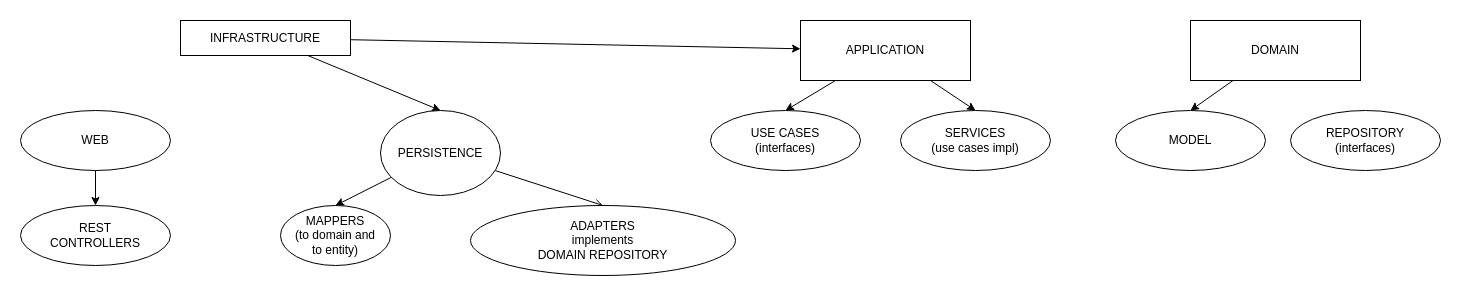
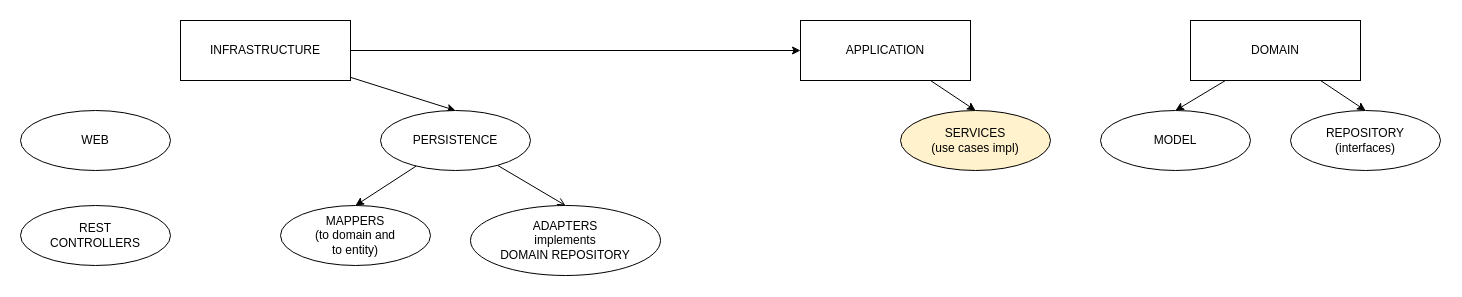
- <mxCell id="4" value="INFRASTRUCTURE" style="rounded=0;whiteSpace=wrap;html=1;" vertex="1" parent="1"><mxGeometry x="180" y="20" width="170" height="35" as="geometry" /></mxCell>
+ <mxCell id="4" value="INFRASTRUCTURE" style="rounded=0;whiteSpace=wrap;html=1;" vertex="1" parent="1"><mxGeometry x="180" y="20" width="170" height="60" as="geometry" /></mxCell>
+ <mxCell id="6" style="edgeStyle=none;html=1;entryX=0.5;entryY=0;entryDx=0;entryDy=0;" edge="1" parent="1" source="7" target="19"><mxGeometry relative="1" as="geometry" /></mxCell>
- <mxCell id="8" style="edgeStyle=none;html=1;entryX=0.5;entryY=0;entryDx=0;entryDy=0;" edge="1" parent="1" source="10" target="16"><mxGeometry relative="1" as="geometry" /></mxCell>
- <mxCell id="16" value="USE CASES&lt;div&gt;(interfaces)&lt;/div&gt;" style="ellipse;whiteSpace=wrap;html=1;" vertex="1" parent="1"><mxGeometry x="710" y="110" width="150" height="60" as="geometry" /></mxCell>
- <mxCell id="17" value="SERVICES&lt;div&gt;(use cases impl)&lt;/div&gt;" style="ellipse;whiteSpace=wrap;html=1;" vertex="1" parent="1"><mxGeometry x="900" y="110" width="150" height="60" as="geometry" /></mxCell>
+ <mxCell id="17" value="SERVICES&lt;div&gt;(use cases impl)&lt;/div&gt;" style="ellipse;whiteSpace=wrap;html=1;fillColor=#fff2cc;" vertex="1" parent="1"><mxGeometry x="900" y="110" width="150" height="60" as="geometry" /></mxCell>
- <mxCell id="18" value="MODEL" style="ellipse;whiteSpace=wrap;html=1;" vertex="1" parent="1"><mxGeometry x="1115" y="110" width="150" height="60" as="geometry" /></mxCell>
+ <mxCell id="18" value="MODEL" style="ellipse;whiteSpace=wrap;html=1;" vertex="1" parent="1"><mxGeometry x="1100" y="110" width="150" height="60" as="geometry" /></mxCell>
- <mxCell id="13" value="PERSISTENCE" style="ellipse;whiteSpace=wrap;html=1;" vertex="1" parent="1"><mxGeometry x="380" y="110" width="120" height="85" as="geometry" /></mxCell>
+ <mxCell id="13" value="PERSISTENCE" style="ellipse;whiteSpace=wrap;html=1;" vertex="1" parent="1"><mxGeometry x="380" y="110" width="150" height="60" as="geometry" /></mxCell>
- <mxCell id="14" style="edgeStyle=none;html=1;entryX=0.5;entryY=0;entryDx=0;entryDy=0;" edge="1" parent="1" source="15" target="22"><mxGeometry relative="1" as="geometry" /></mxCell>
- <mxCell id="20" value="MAPPERS&lt;div&gt;(to domain and&lt;/div&gt;&lt;div&gt;to entity)&lt;/div&gt;" style="ellipse;whiteSpace=wrap;html=1;" vertex="1" parent="1"><mxGeometry x="280" y="205" width="110" height="60" as="geometry" /></mxCell>
+ <mxCell id="20" value="MAPPERS&lt;div&gt;(to domain and&lt;/div&gt;&lt;div&gt;to entity)&lt;/div&gt;" style="ellipse;whiteSpace=wrap;html=1;" vertex="1" parent="1"><mxGeometry x="280" y="205" width="150" height="60" as="geometry" /></mxCell>
- <mxCell id="21" value="ADAPTERS&lt;div&gt;implements&lt;/div&gt;&lt;div&gt;DOMAIN REPOSITORY&lt;/div&gt;" style="ellipse;whiteSpace=wrap;html=1;" vertex="1" parent="1"><mxGeometry x="470" y="205" width="265" height="70" as="geometry" /></mxCell>
+ <mxCell id="21" value="ADAPTERS&lt;div&gt;implements&lt;/div&gt;&lt;div&gt;DOMAIN REPOSITORY&lt;/div&gt;" style="ellipse;whiteSpace=wrap;html=1;" vertex="1" parent="1"><mxGeometry x="470" y="205" width="190" height="70" as="geometry" /></mxCell>
